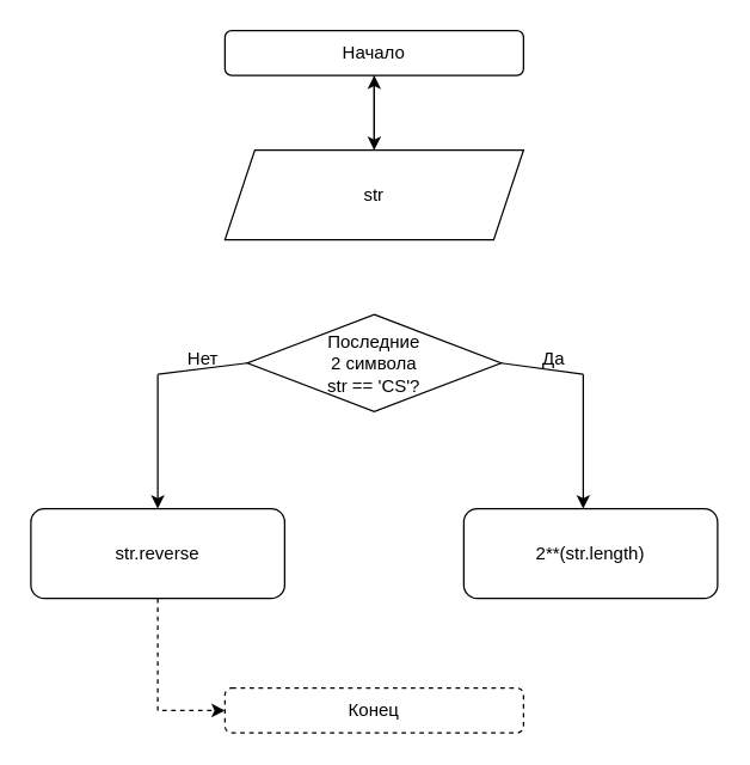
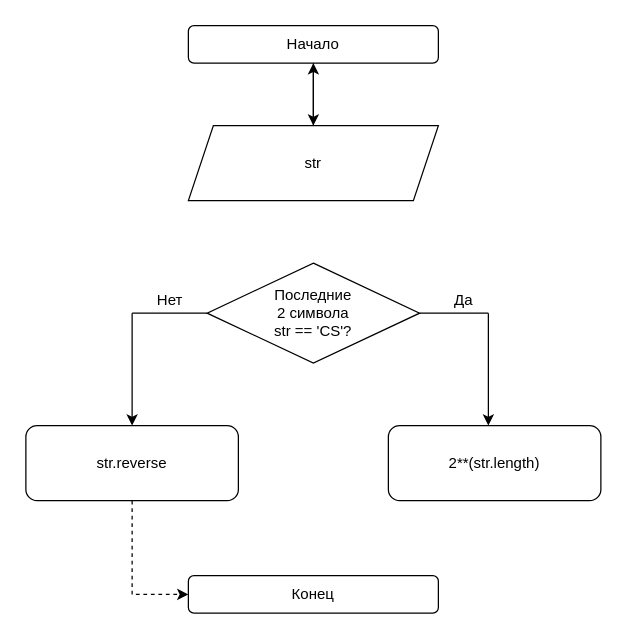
- <mxCell id="4" value="&lt;div&gt;Последние&lt;/div&gt;&lt;div&gt;2 символа&lt;/div&gt;&lt;div&gt;str == 'CS'?&lt;br&gt;&lt;/div&gt;" style="rhombus;whiteSpace=wrap;html=1;" vertex="1" parent="1"><mxGeometry x="165" y="210" width="170" height="65" as="geometry" /></mxCell>
+ <mxCell id="4" value="&lt;div&gt;Последние&lt;/div&gt;&lt;div&gt;2 символа&lt;/div&gt;&lt;div&gt;str == 'CS'?&lt;br&gt;&lt;/div&gt;" style="rhombus;whiteSpace=wrap;html=1;" vertex="1" parent="1"><mxGeometry x="165" y="210" width="170" height="80" as="geometry" /></mxCell>
- <mxCell id="16" value="Конец" style="rounded=1;whiteSpace=wrap;html=1;dashed=1;" vertex="1" parent="1"><mxGeometry x="150" y="460" width="200" height="30" as="geometry" /></mxCell>
+ <mxCell id="16" value="Конец" style="rounded=1;whiteSpace=wrap;html=1;" vertex="1" parent="1"><mxGeometry x="150" y="460" width="200" height="30" as="geometry" /></mxCell>
